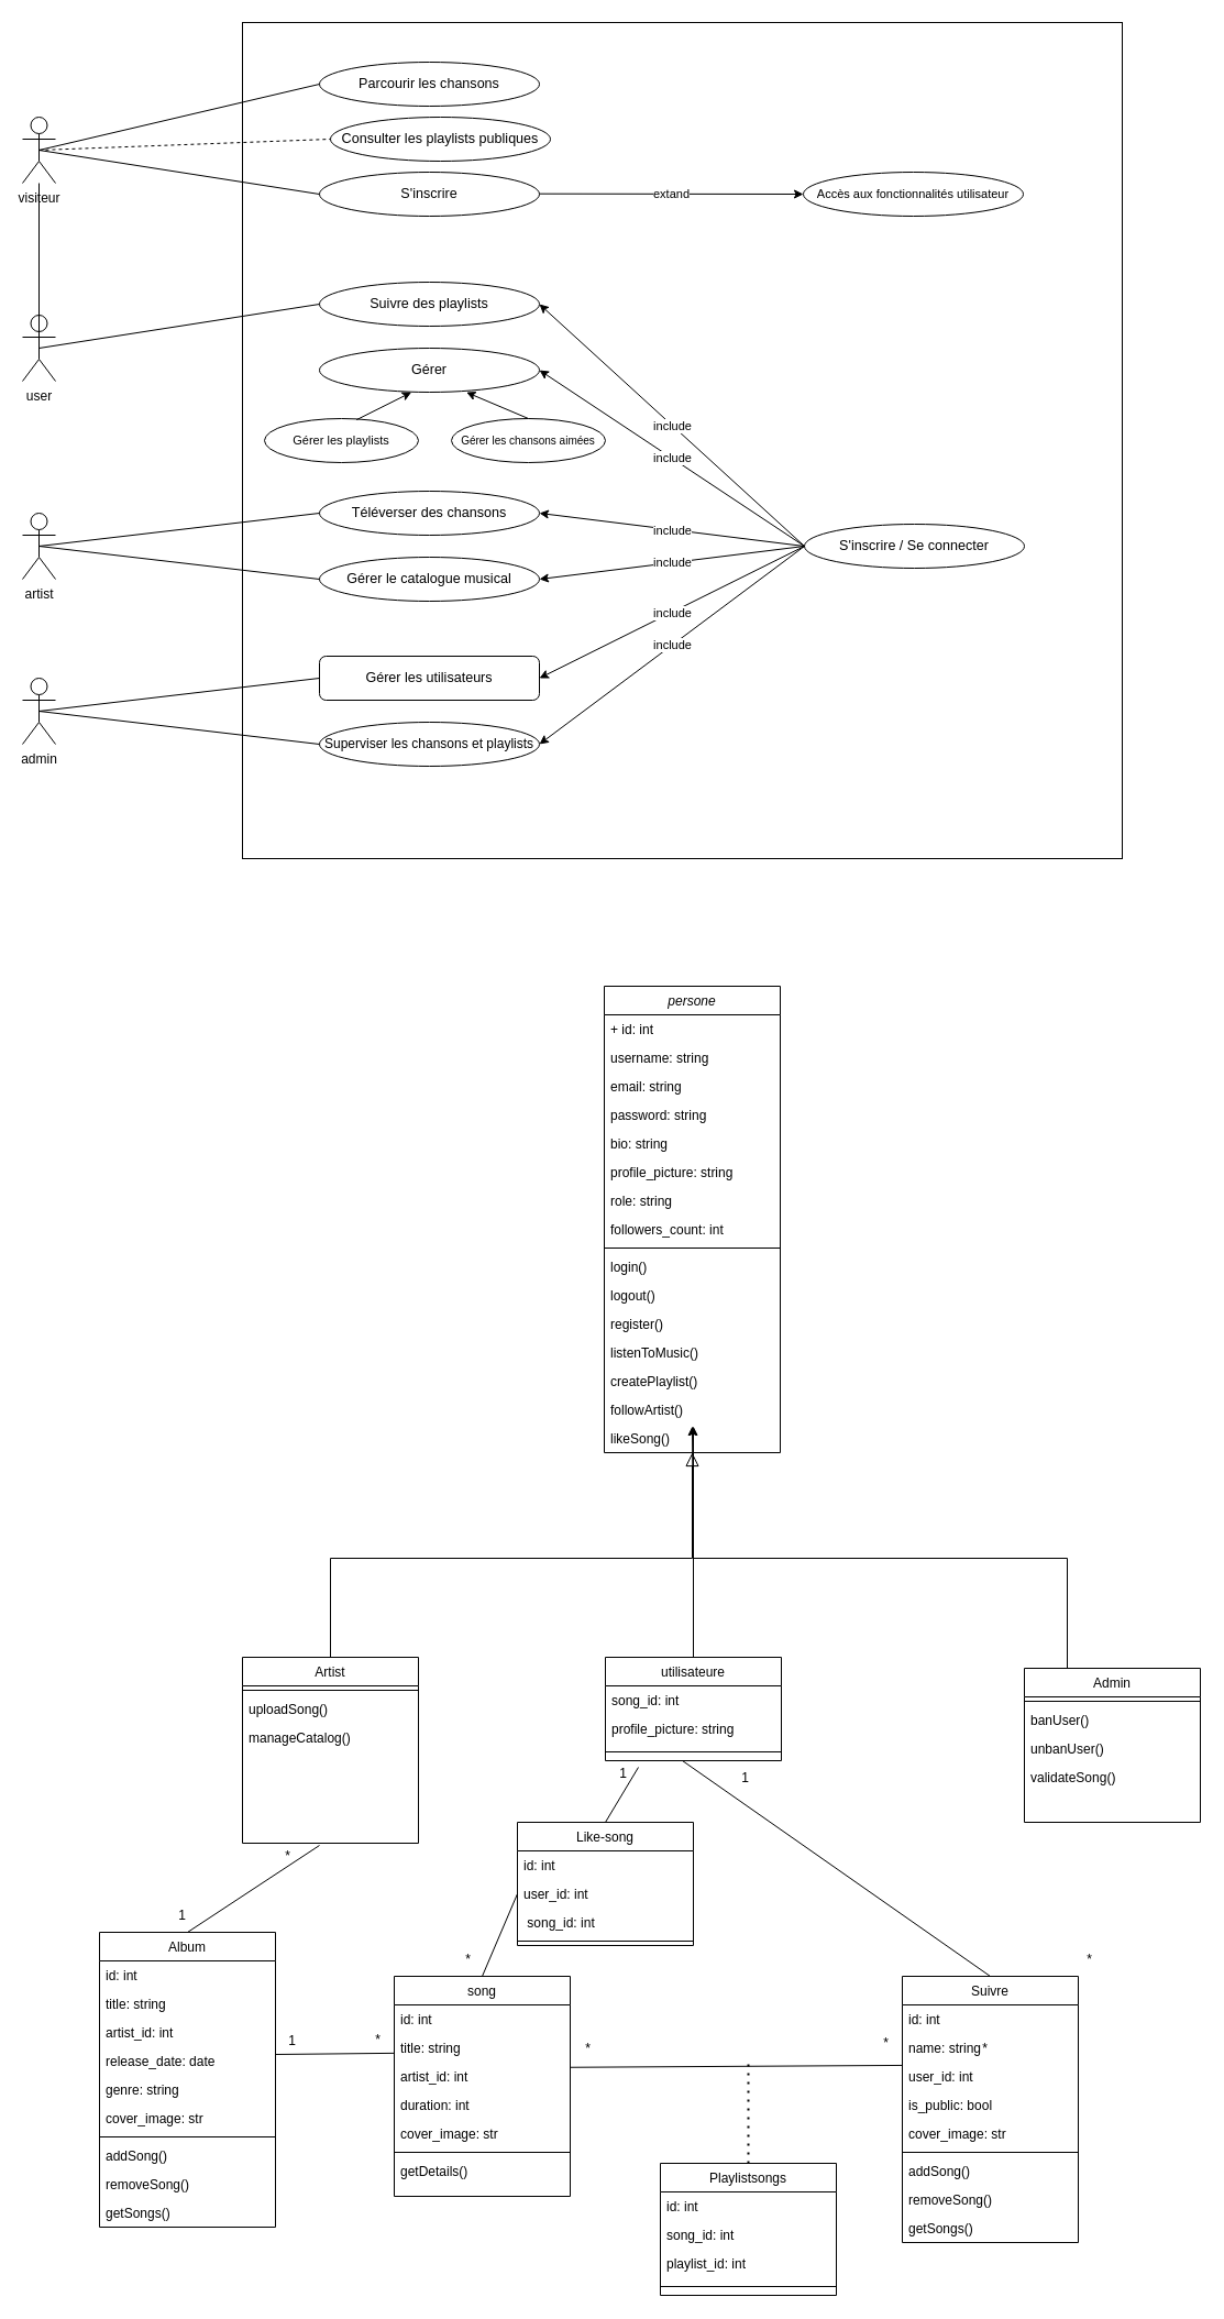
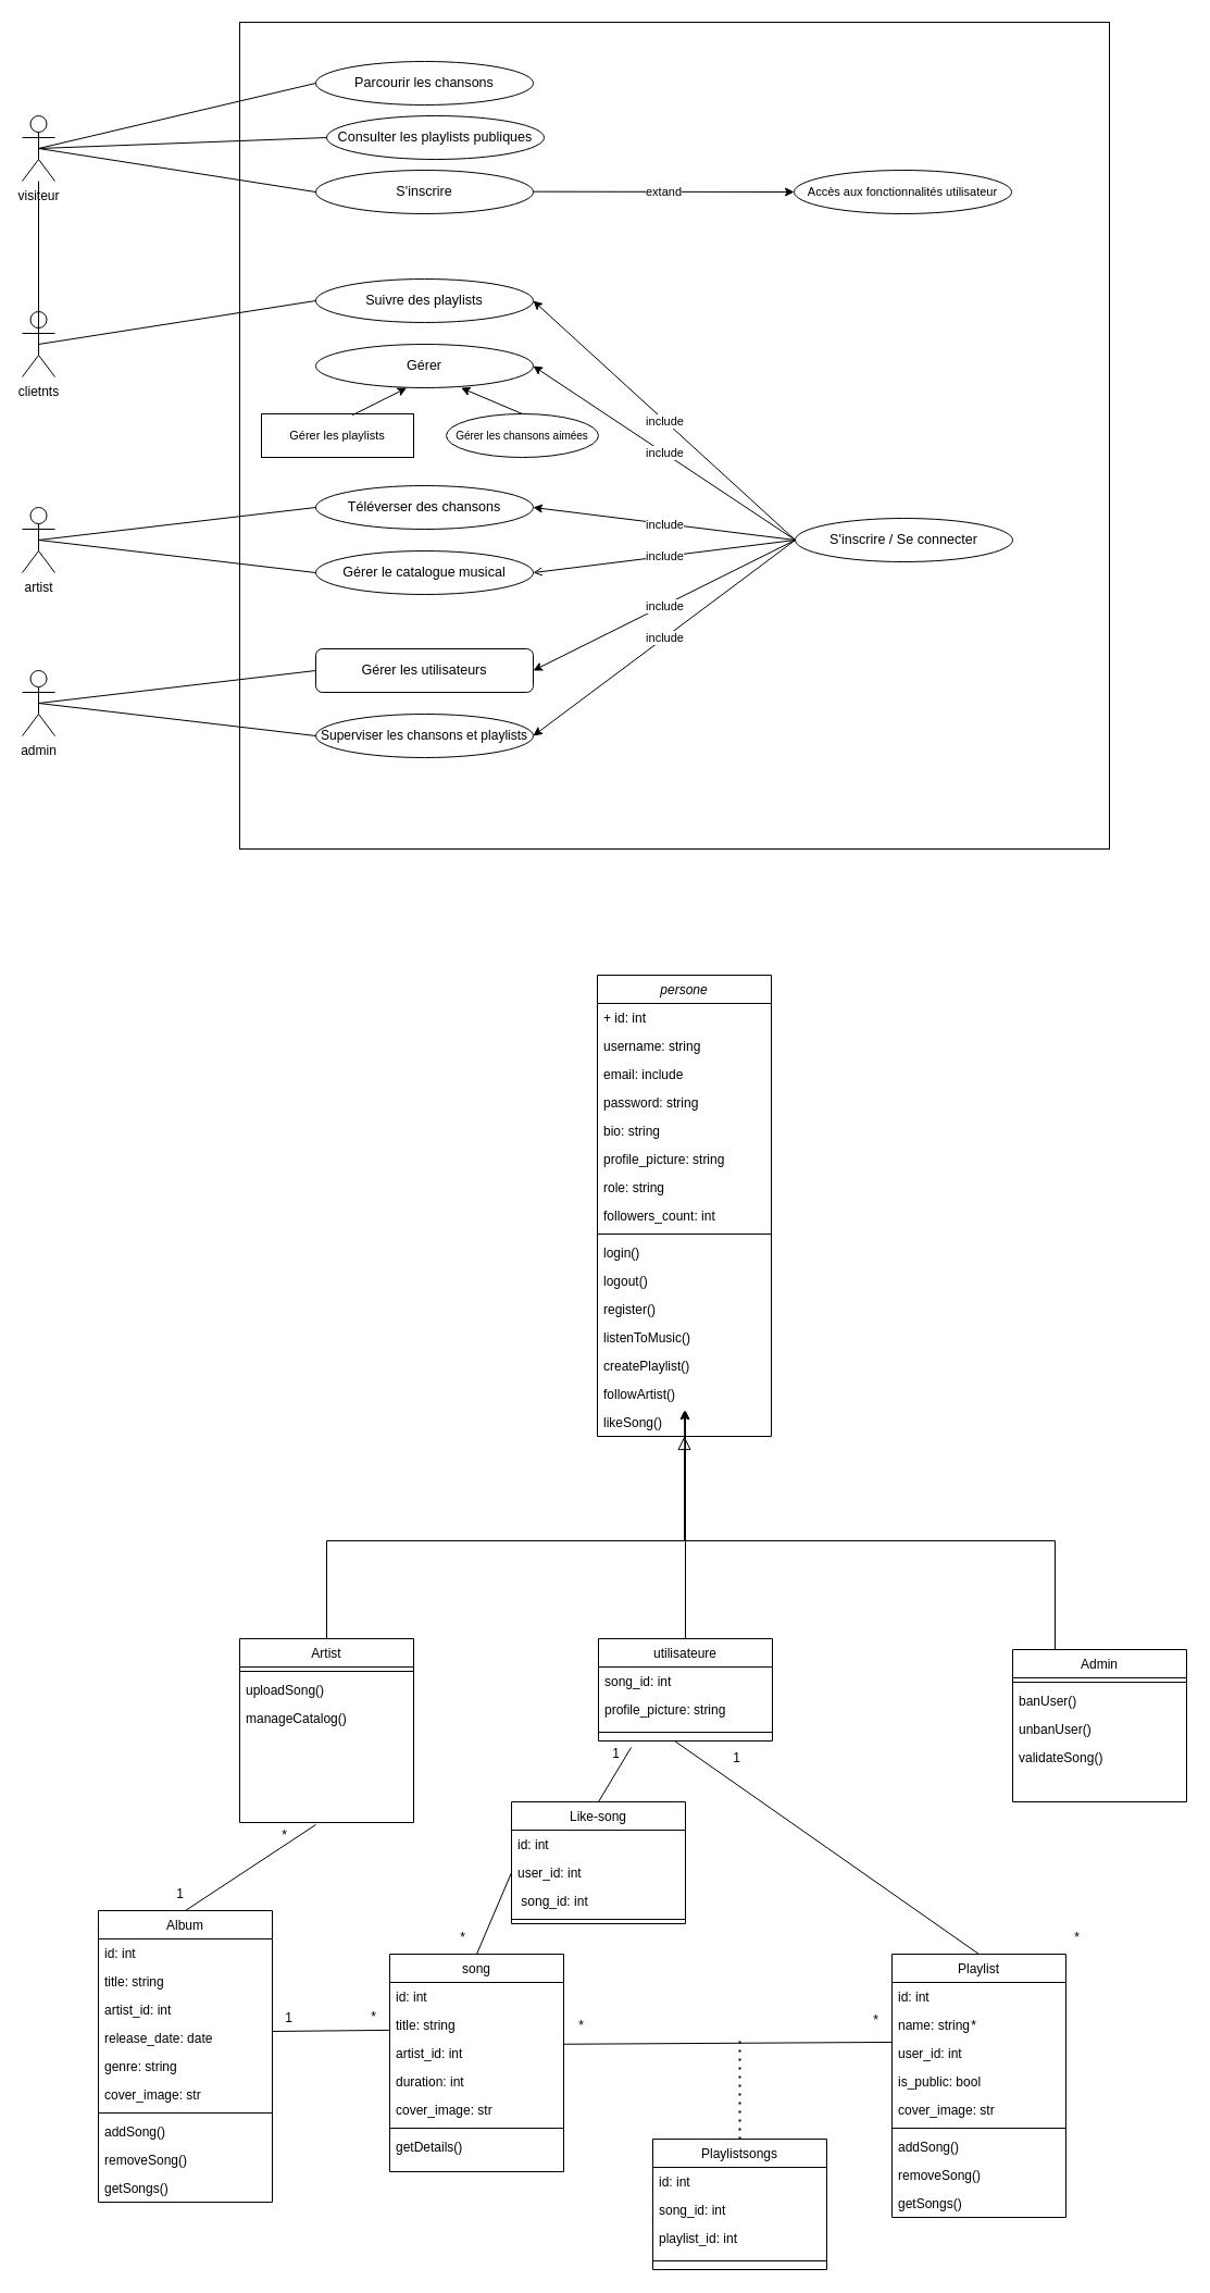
- <mxCell id="16" value="" style="endArrow=none;html=1;rounded=0;exitX=0.5;exitY=0.5;exitDx=0;exitDy=0;exitPerimeter=0;entryX=0;entryY=0.5;entryDx=0;entryDy=0;dashed=1;" parent="1" source="2" target="7" edge="1"><mxGeometry width="50" height="50" relative="1" as="geometry"><mxPoint x="45" y="146" as="sourcePoint" /><mxPoint x="300" y="106" as="targetPoint" /></mxGeometry></mxCell>
+ <mxCell id="16" value="" style="endArrow=none;html=1;rounded=0;exitX=0.5;exitY=0.5;exitDx=0;exitDy=0;exitPerimeter=0;entryX=0;entryY=0.5;entryDx=0;entryDy=0;" parent="1" source="2" target="7" edge="1"><mxGeometry width="50" height="50" relative="1" as="geometry"><mxPoint x="45" y="146" as="sourcePoint" /><mxPoint x="300" y="106" as="targetPoint" /></mxGeometry></mxCell>
- <mxCell id="3" value="user" style="shape=umlActor;verticalLabelPosition=bottom;verticalAlign=top;html=1;outlineConnect=0;" parent="1" vertex="1"><mxGeometry x="20" y="286" width="30" height="60" as="geometry" /></mxCell>
+ <mxCell id="3" value="clietnts" style="shape=umlActor;verticalLabelPosition=bottom;verticalAlign=top;html=1;outlineConnect=0;" parent="1" vertex="1"><mxGeometry x="20" y="286" width="30" height="60" as="geometry" /></mxCell>
- <mxCell id="69" value="&lt;pre style=&quot;font-family: var(--ds-font-family-code); overflow: auto; padding: calc(var(--ds-md-zoom)*8px)calc(var(--ds-md-zoom)*12px); text-wrap-mode: wrap; word-break: break-all; text-align: start; margin-top: 0px !important; margin-bottom: 0px !important;&quot;&gt;&lt;font style=&quot;font-size: 11px;&quot;&gt;Gérer les playlists&lt;/font&gt;&lt;/pre&gt;" style="ellipse;whiteSpace=wrap;html=1;" parent="1" vertex="1"><mxGeometry x="240" y="380" width="140" height="40" as="geometry" /></mxCell>
+ <mxCell id="69" value="&lt;pre style=&quot;font-family: var(--ds-font-family-code); overflow: auto; padding: calc(var(--ds-md-zoom)*8px)calc(var(--ds-md-zoom)*12px); text-wrap-mode: wrap; word-break: break-all; text-align: start; margin-top: 0px !important; margin-bottom: 0px !important;&quot;&gt;&lt;font style=&quot;font-size: 11px;&quot;&gt;Gérer les playlists&lt;/font&gt;&lt;/pre&gt;" style="whiteSpace=wrap;html=1;rounded=0;" parent="1" vertex="1"><mxGeometry x="240" y="380" width="140" height="40" as="geometry" /></mxCell>
- <mxCell id="63" value="" style="endArrow=classic;html=1;rounded=0;exitX=0;exitY=0.5;exitDx=0;exitDy=0;entryX=1;entryY=0.5;entryDx=0;entryDy=0;" parent="1" source="56" target="10" edge="1"><mxGeometry relative="1" as="geometry"><mxPoint x="760" y="526" as="sourcePoint" /><mxPoint x="520" y="357" as="targetPoint" /></mxGeometry></mxCell>
+ <mxCell id="63" value="" style="endArrow=open;html=1;rounded=0;exitX=0;exitY=0.5;exitDx=0;exitDy=0;entryX=1;entryY=0.5;entryDx=0;entryDy=0;" parent="1" source="56" target="10" edge="1"><mxGeometry relative="1" as="geometry"><mxPoint x="760" y="526" as="sourcePoint" /><mxPoint x="520" y="357" as="targetPoint" /></mxGeometry></mxCell>
- <mxCell id="31" value="email: string " style="text;align=left;verticalAlign=top;spacingLeft=4;spacingRight=4;overflow=hidden;rotatable=0;points=[[0,0.5],[1,0.5]];portConstraint=eastwest;rounded=0;shadow=0;html=0;" parent="28" vertex="1"><mxGeometry y="78" width="160" height="26" as="geometry" /></mxCell>
+ <mxCell id="31" value="email: include " style="text;align=left;verticalAlign=top;spacingLeft=4;spacingRight=4;overflow=hidden;rotatable=0;points=[[0,0.5],[1,0.5]];portConstraint=eastwest;rounded=0;shadow=0;html=0;" parent="28" vertex="1"><mxGeometry y="78" width="160" height="26" as="geometry" /></mxCell>
- <mxCell id="82" value="Suivre" style="swimlane;fontStyle=0;align=center;verticalAlign=top;childLayout=stackLayout;horizontal=1;startSize=26;horizontalStack=0;resizeParent=1;resizeLast=0;collapsible=1;marginBottom=0;rounded=0;shadow=0;strokeWidth=1;" parent="1" vertex="1"><mxGeometry x="820" y="1796" width="160" height="242" as="geometry"><mxRectangle x="130" y="380" width="160" height="26" as="alternateBounds" /></mxGeometry></mxCell>
+ <mxCell id="82" value="Playlist" style="swimlane;fontStyle=0;align=center;verticalAlign=top;childLayout=stackLayout;horizontal=1;startSize=26;horizontalStack=0;resizeParent=1;resizeLast=0;collapsible=1;marginBottom=0;rounded=0;shadow=0;strokeWidth=1;" parent="1" vertex="1"><mxGeometry x="820" y="1796" width="160" height="242" as="geometry"><mxRectangle x="130" y="380" width="160" height="26" as="alternateBounds" /></mxGeometry></mxCell>
